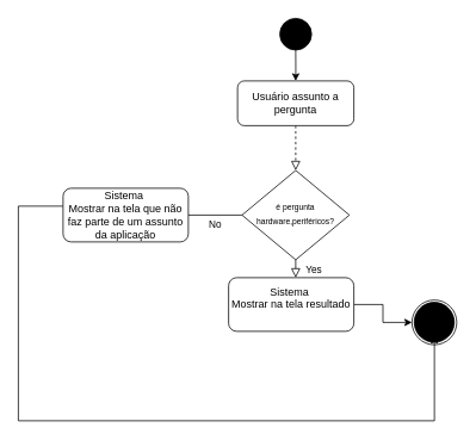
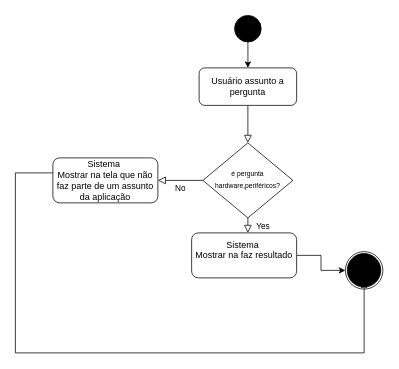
- <mxCell id="2" value="" style="rounded=0;html=1;jettySize=auto;orthogonalLoop=1;fontSize=11;endArrow=block;endFill=0;endSize=8;strokeWidth=1;shadow=0;labelBackgroundColor=none;edgeStyle=orthogonalEdgeStyle;dashed=1;" parent="1" source="3" target="6" edge="1"><mxGeometry relative="1" as="geometry" /></mxCell>
+ <mxCell id="2" value="" style="rounded=0;html=1;jettySize=auto;orthogonalLoop=1;fontSize=11;endArrow=block;endFill=0;endSize=8;strokeWidth=1;shadow=0;labelBackgroundColor=none;edgeStyle=orthogonalEdgeStyle;" parent="1" source="3" target="6" edge="1"><mxGeometry relative="1" as="geometry" /></mxCell>
- <mxCell id="5" value="No" style="edgeStyle=orthogonalEdgeStyle;rounded=0;html=1;jettySize=auto;orthogonalLoop=1;fontSize=11;endArrow=none;endFill=0;endSize=8;strokeWidth=1;shadow=0;labelBackgroundColor=none;" parent="1" source="6" target="8" edge="1"><mxGeometry y="10" relative="1" as="geometry"><mxPoint as="offset" /></mxGeometry></mxCell>
+ <mxCell id="5" value="No" style="edgeStyle=orthogonalEdgeStyle;rounded=0;html=1;jettySize=auto;orthogonalLoop=1;fontSize=11;endArrow=block;endFill=0;endSize=8;strokeWidth=1;shadow=0;labelBackgroundColor=none;" parent="1" source="6" target="8" edge="1"><mxGeometry y="10" relative="1" as="geometry"><mxPoint as="offset" /></mxGeometry></mxCell>
- <mxCell id="15" value="Sistema&amp;nbsp;&lt;div&gt;Mostrar na tela resultado&lt;/div&gt;&lt;div&gt;&lt;br&gt;&lt;/div&gt;" style="rounded=1;whiteSpace=wrap;html=1;fontSize=12;glass=0;strokeWidth=1;shadow=0;" parent="1" vertex="1"><mxGeometry x="255" y="310" width="140" height="60" as="geometry" /></mxCell>
+ <mxCell id="15" value="Sistema&amp;nbsp;&lt;div&gt;Mostrar na faz resultado&lt;/div&gt;&lt;div&gt;&lt;br&gt;&lt;/div&gt;" style="rounded=1;whiteSpace=wrap;html=1;fontSize=12;glass=0;strokeWidth=1;shadow=0;" parent="1" vertex="1"><mxGeometry x="255" y="310" width="140" height="60" as="geometry" /></mxCell>
